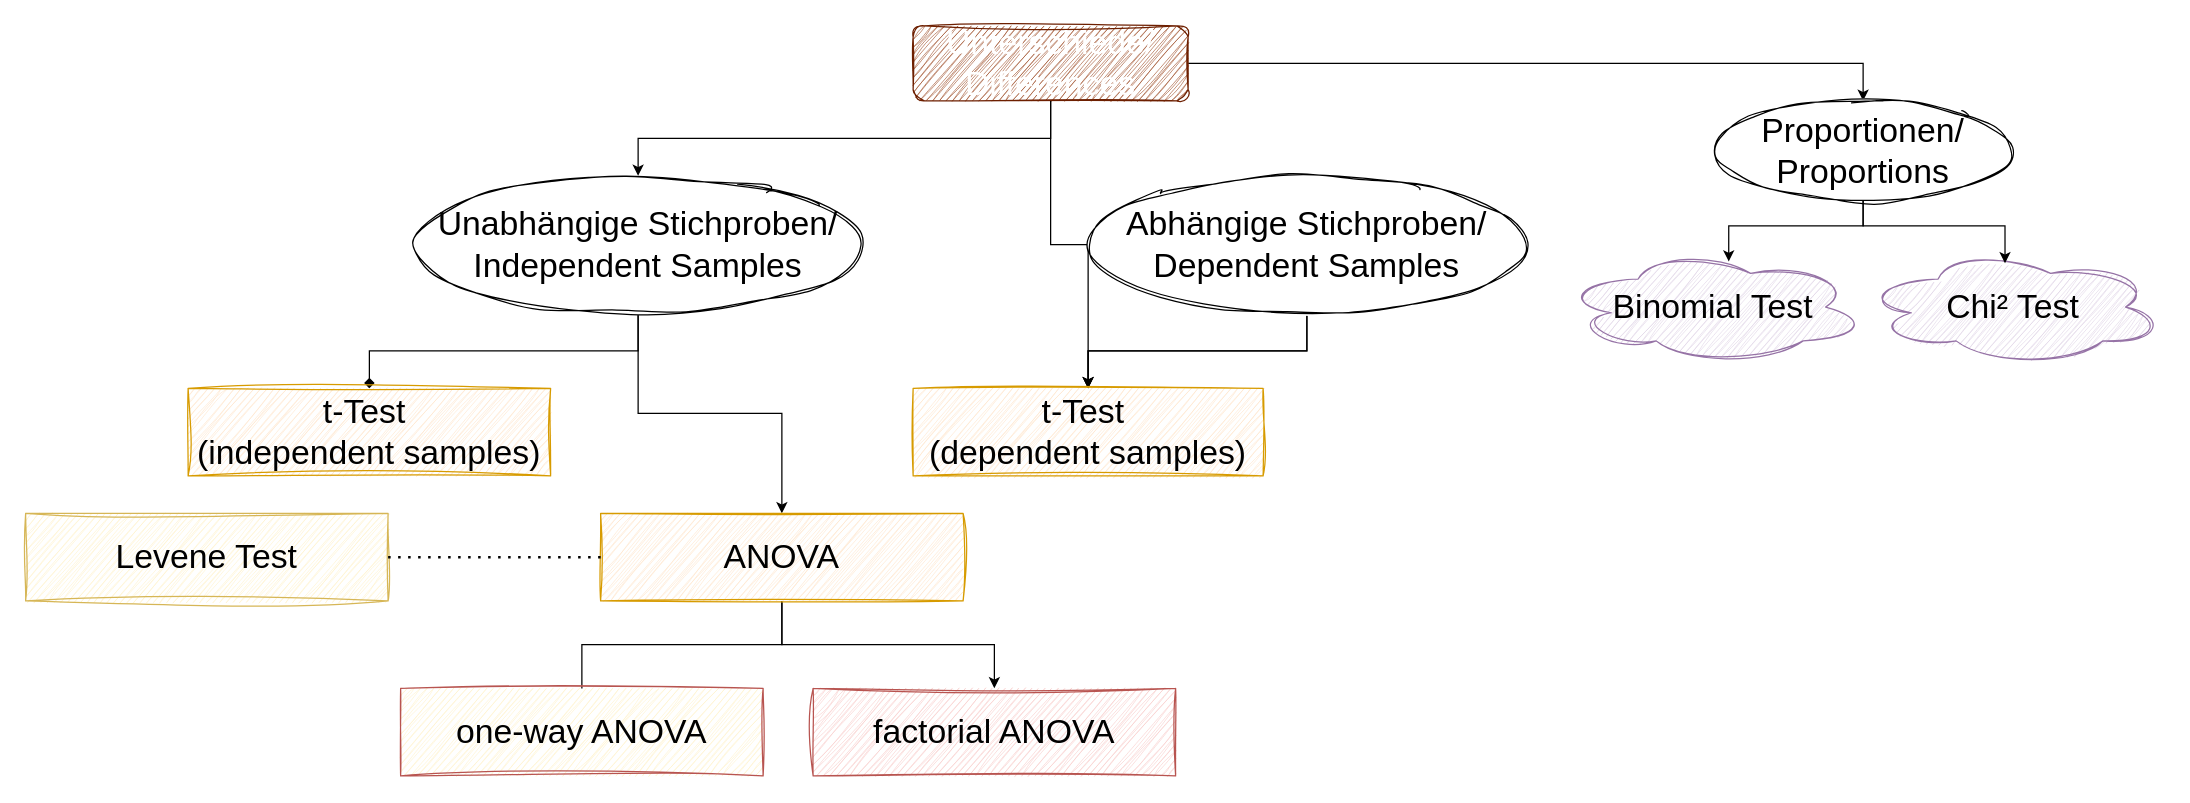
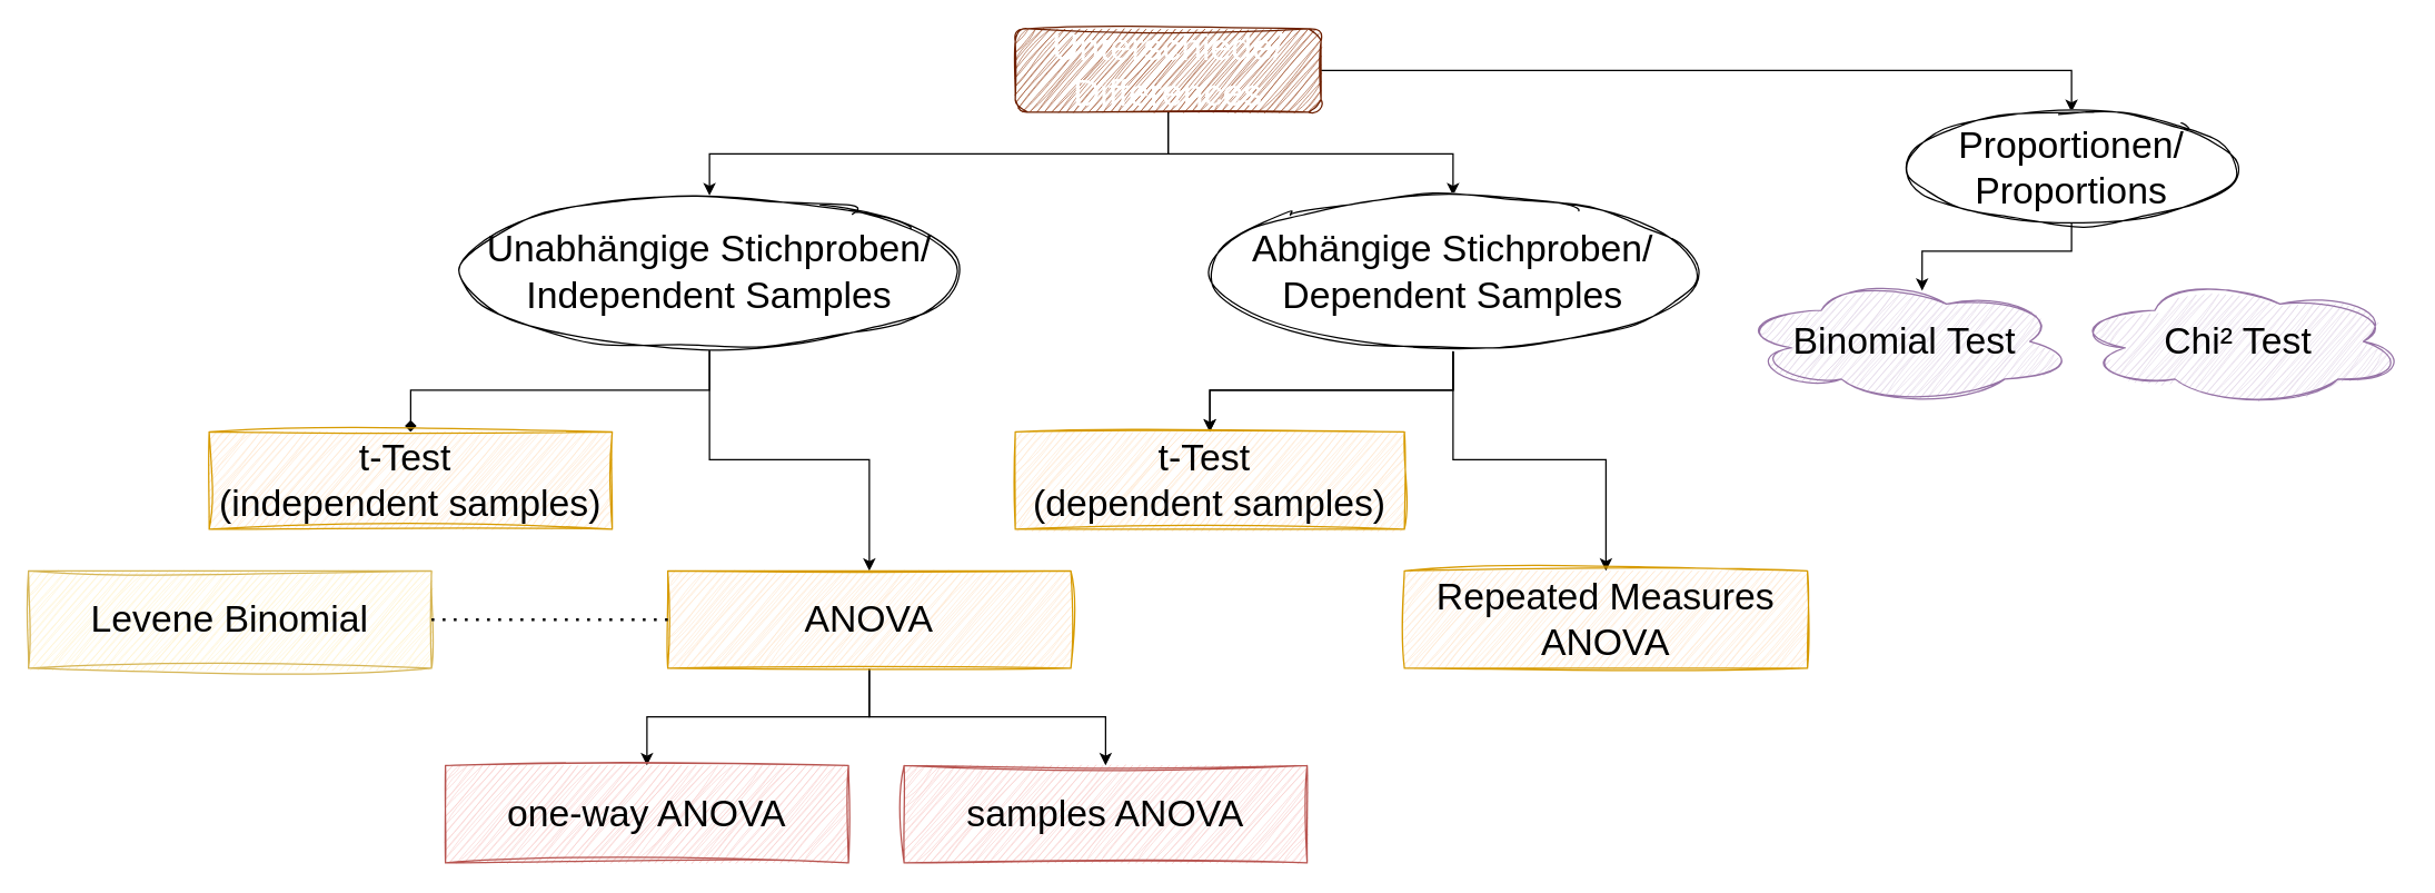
- <mxCell id="2" style="edgeStyle=orthogonalEdgeStyle;rounded=0;orthogonalLoop=1;jettySize=auto;html=1;" edge="1" parent="1" source="4" target="14"><mxGeometry relative="1" as="geometry" /></mxCell>
+ <mxCell id="2" style="edgeStyle=orthogonalEdgeStyle;rounded=0;orthogonalLoop=1;jettySize=auto;html=1;entryX=0.5;entryY=0;entryDx=0;entryDy=0;" edge="1" parent="1" source="4" target="12"><mxGeometry relative="1" as="geometry" /></mxCell>
- <mxCell id="27" style="edgeStyle=orthogonalEdgeStyle;rounded=0;orthogonalLoop=1;jettySize=auto;html=1;entryX=0.473;entryY=0.11;entryDx=0;entryDy=0;entryPerimeter=0;" edge="1" parent="1" source="8" target="20"><mxGeometry relative="1" as="geometry" /></mxCell>
+ <mxCell id="11" style="edgeStyle=orthogonalEdgeStyle;rounded=0;orthogonalLoop=1;jettySize=auto;html=1;entryX=0.5;entryY=0;entryDx=0;entryDy=0;" edge="1" parent="1" source="12" target="18"><mxGeometry relative="1" as="geometry" /></mxCell>
- <mxCell id="22" value="&lt;span style=&quot;font-size: 27px;&quot;&gt;Levene Test&lt;/span&gt;" style="rounded=0;whiteSpace=wrap;html=1;sketch=1;curveFitting=1;jiggle=2;fillColor=#fff2cc;strokeColor=#d6b656;" vertex="1" parent="1"><mxGeometry x="20" y="410" width="290" height="70" as="geometry" /></mxCell>
+ <mxCell id="22" value="&lt;span style=&quot;font-size: 27px;&quot;&gt;Levene Binomial&lt;/span&gt;" style="rounded=0;whiteSpace=wrap;html=1;sketch=1;curveFitting=1;jiggle=2;fillColor=#fff2cc;strokeColor=#d6b656;" vertex="1" parent="1"><mxGeometry x="20" y="410" width="290" height="70" as="geometry" /></mxCell>
+ <mxCell id="18" value="&lt;span style=&quot;font-size: 27px;&quot;&gt;Repeated Measures ANOVA&lt;/span&gt;" style="rounded=0;whiteSpace=wrap;html=1;sketch=1;curveFitting=1;jiggle=2;fillColor=#ffe6cc;strokeColor=#d79b00;" vertex="1" parent="1"><mxGeometry x="1010" y="410" width="290" height="70" as="geometry" /></mxCell>
- <mxCell id="15" style="edgeStyle=orthogonalEdgeStyle;rounded=0;orthogonalLoop=1;jettySize=auto;html=1;endArrow=none;" edge="1" parent="1" source="17" target="23"><mxGeometry relative="1" as="geometry" /></mxCell>
+ <mxCell id="15" style="edgeStyle=orthogonalEdgeStyle;rounded=0;orthogonalLoop=1;jettySize=auto;html=1;" edge="1" parent="1" source="17" target="23"><mxGeometry relative="1" as="geometry" /></mxCell>
- <mxCell id="23" value="&lt;span style=&quot;font-size: 27px;&quot;&gt;one-way ANOVA&lt;/span&gt;" style="rounded=0;whiteSpace=wrap;html=1;sketch=1;curveFitting=1;jiggle=2;fillColor=#fff2cc;strokeColor=#b85450;" vertex="1" parent="1"><mxGeometry x="320" y="550" width="290" height="70" as="geometry" /></mxCell>
+ <mxCell id="23" value="&lt;span style=&quot;font-size: 27px;&quot;&gt;one-way ANOVA&lt;/span&gt;" style="rounded=0;whiteSpace=wrap;html=1;sketch=1;curveFitting=1;jiggle=2;fillColor=#f8cecc;strokeColor=#b85450;" vertex="1" parent="1"><mxGeometry x="320" y="550" width="290" height="70" as="geometry" /></mxCell>
- <mxCell id="24" value="&lt;span style=&quot;font-size: 27px;&quot;&gt;factorial ANOVA&lt;/span&gt;" style="rounded=0;whiteSpace=wrap;html=1;sketch=1;curveFitting=1;jiggle=2;fillColor=#f8cecc;strokeColor=#b85450;" vertex="1" parent="1"><mxGeometry x="650" y="550" width="290" height="70" as="geometry" /></mxCell>
+ <mxCell id="24" value="&lt;span style=&quot;font-size: 27px;&quot;&gt;samples ANOVA&lt;/span&gt;" style="rounded=0;whiteSpace=wrap;html=1;sketch=1;curveFitting=1;jiggle=2;fillColor=#f8cecc;strokeColor=#b85450;" vertex="1" parent="1"><mxGeometry x="650" y="550" width="290" height="70" as="geometry" /></mxCell>
